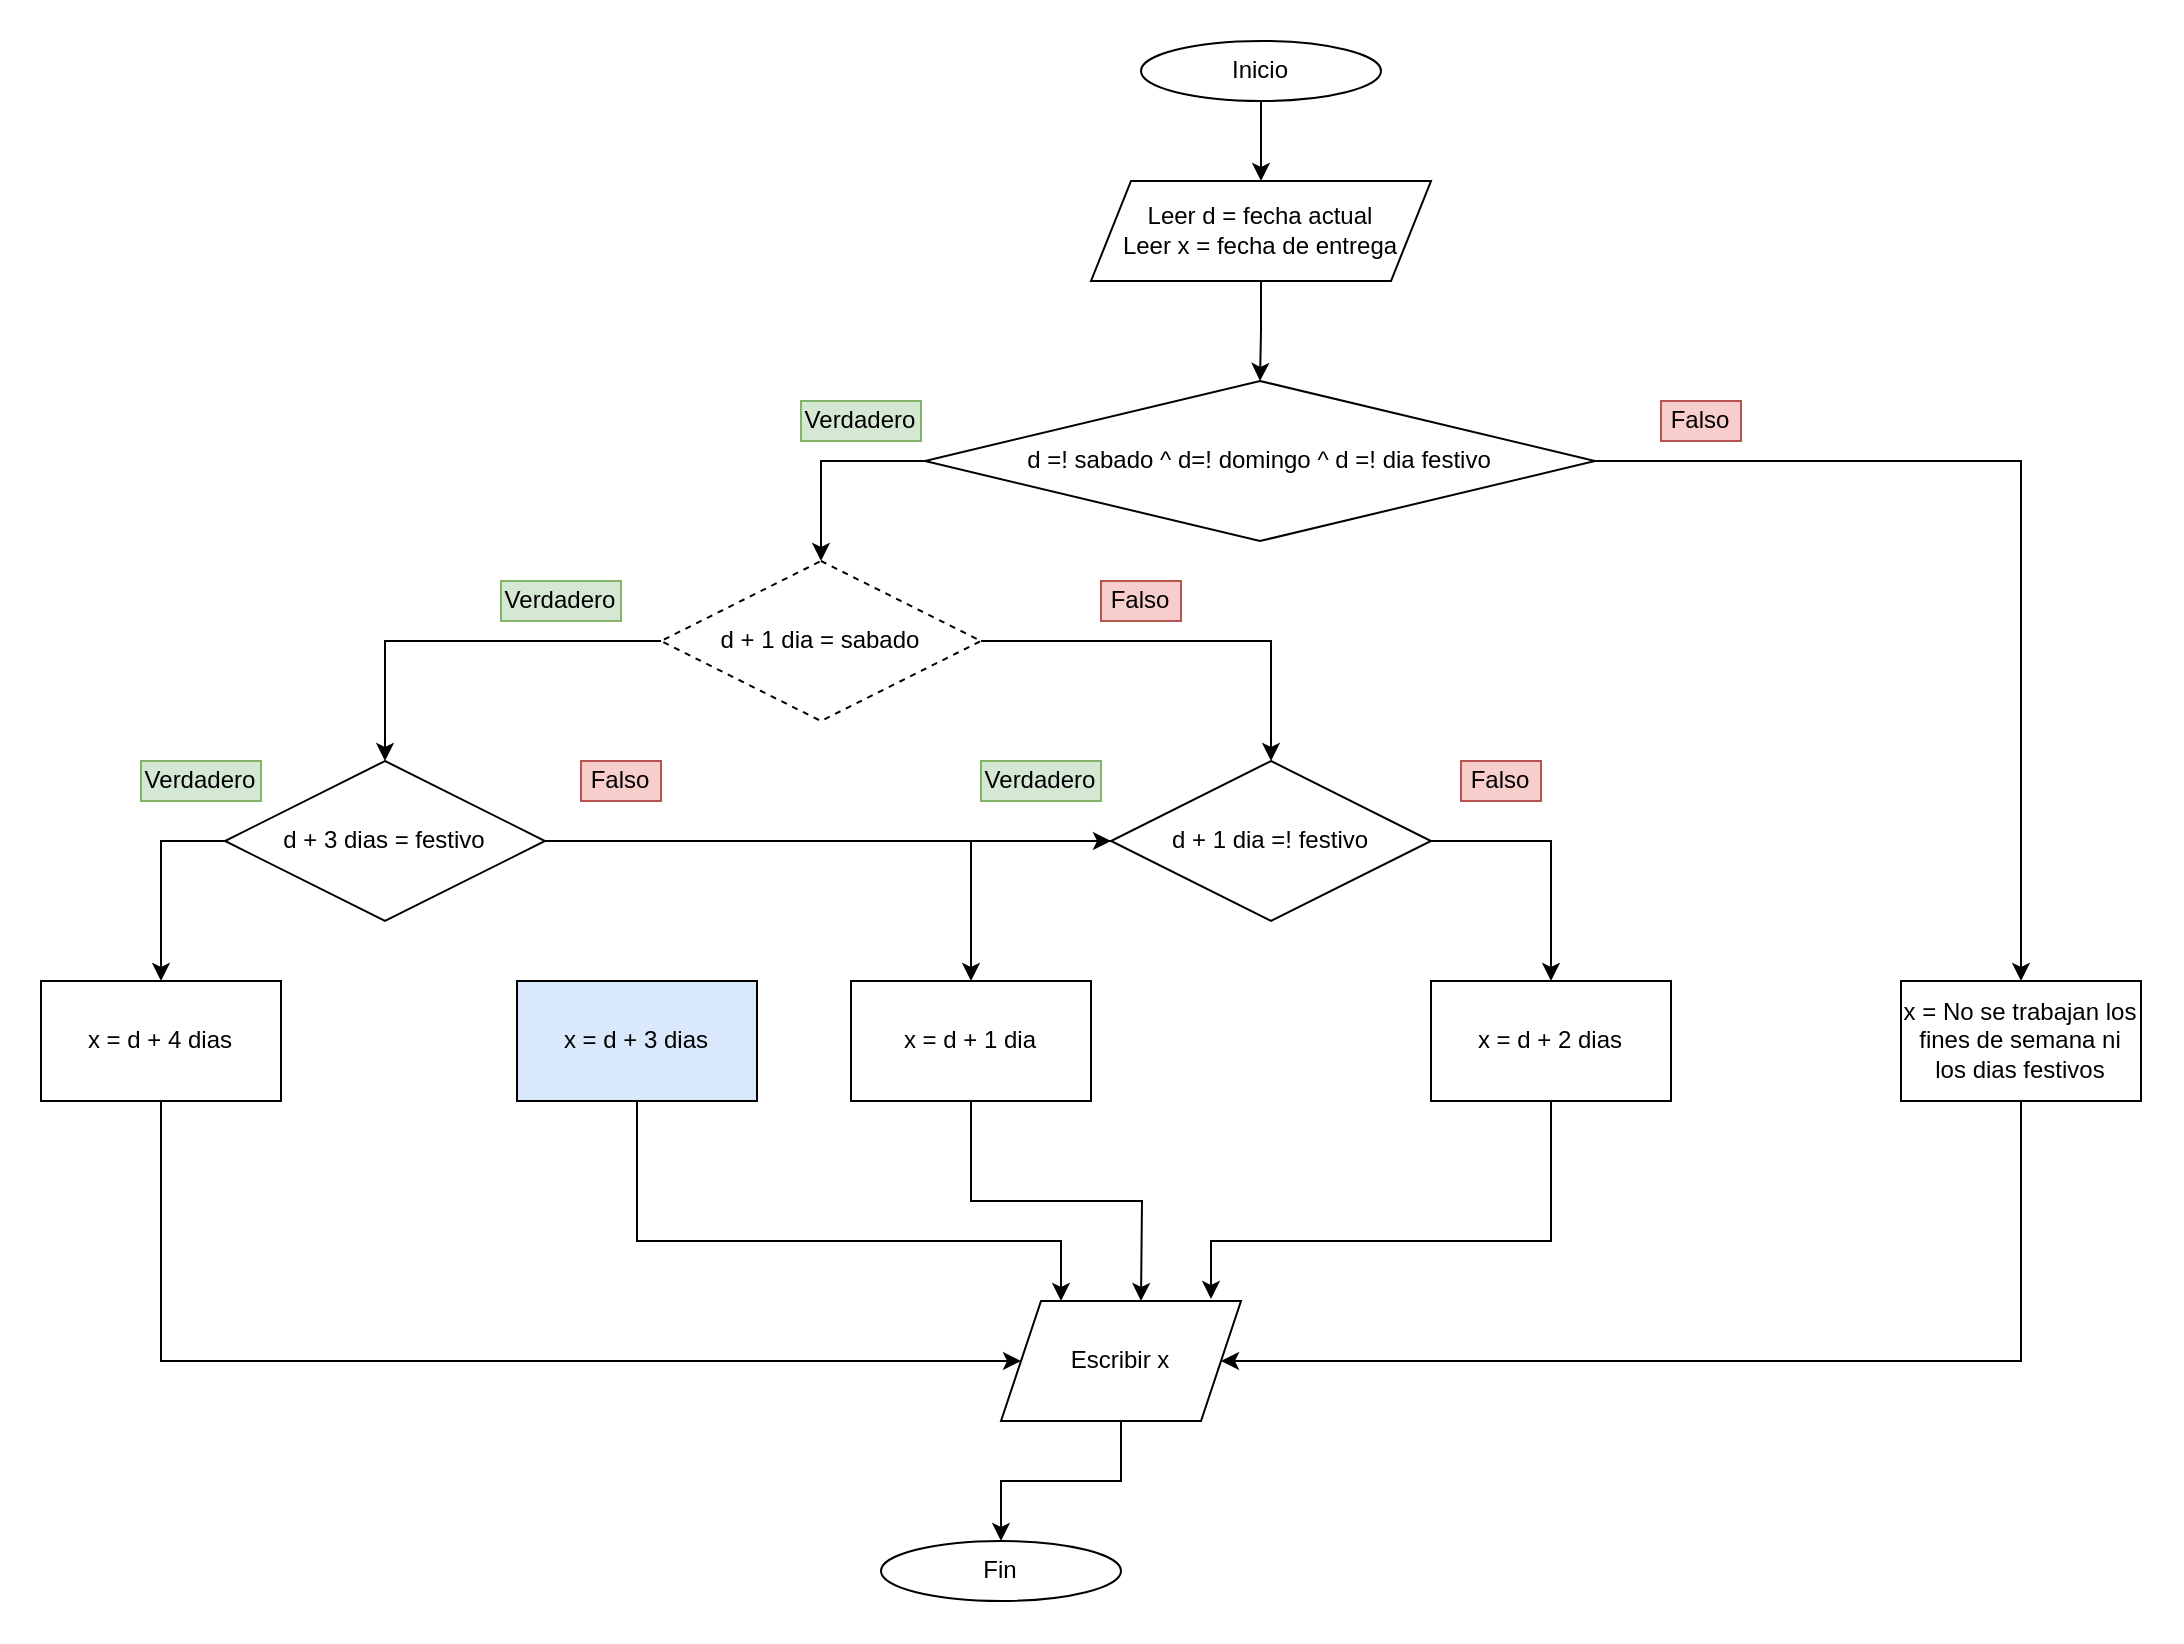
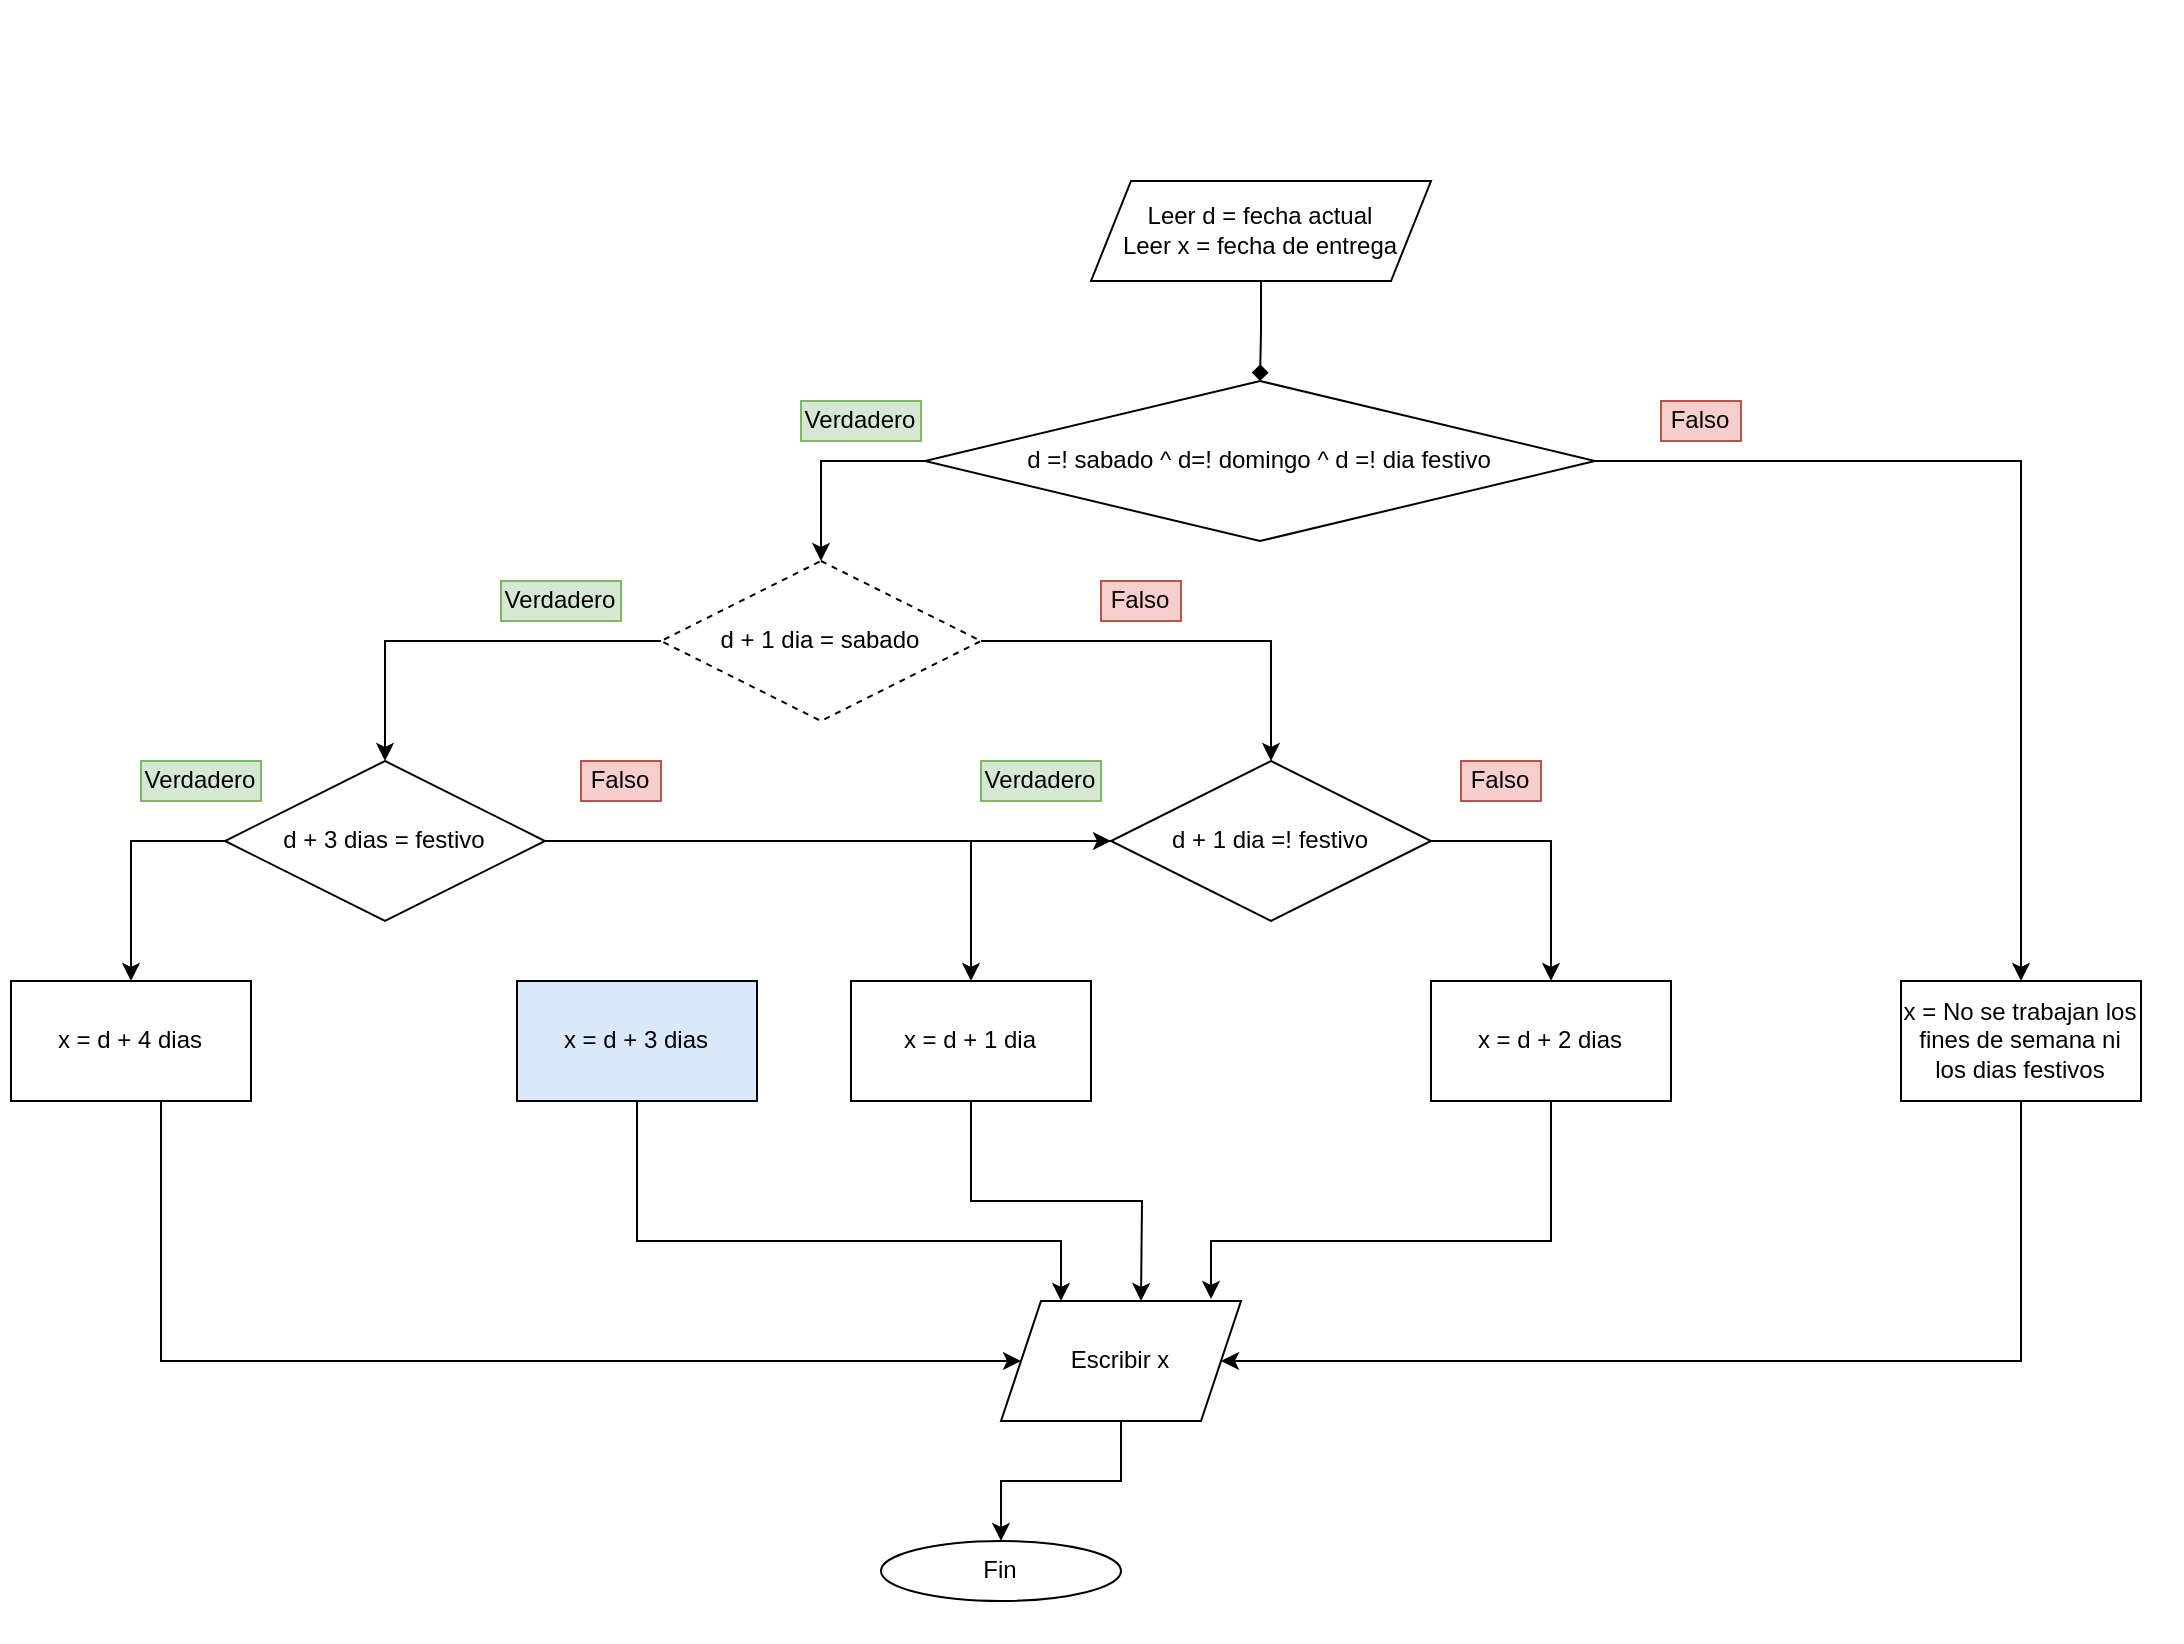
- <mxCell id="2" value="Inicio" style="ellipse;whiteSpace=wrap;html=1;" vertex="1" parent="1"><mxGeometry x="570" y="20" width="120" height="30" as="geometry" /></mxCell>
- <mxCell id="5" value="" style="endArrow=classic;html=1;exitX=0.5;exitY=1;exitDx=0;exitDy=0;entryX=0.5;entryY=0;entryDx=0;entryDy=0;" edge="1" parent="1" source="2" target="4"><mxGeometry width="50" height="50" relative="1" as="geometry"><mxPoint x="660" y="420" as="sourcePoint" /><mxPoint x="710" y="370" as="targetPoint" /></mxGeometry></mxCell>
- <mxCell id="3" style="edgeStyle=orthogonalEdgeStyle;rounded=0;orthogonalLoop=1;jettySize=auto;html=1;exitX=0.5;exitY=1;exitDx=0;exitDy=0;entryX=0.5;entryY=0;entryDx=0;entryDy=0;" edge="1" parent="1" source="4" target="8"><mxGeometry relative="1" as="geometry" /></mxCell>
+ <mxCell id="3" style="edgeStyle=orthogonalEdgeStyle;rounded=0;orthogonalLoop=1;jettySize=auto;html=1;exitX=0.5;exitY=1;exitDx=0;exitDy=0;entryX=0.5;entryY=0;entryDx=0;entryDy=0;endArrow=diamond;" edge="1" parent="1" source="4" target="8"><mxGeometry relative="1" as="geometry" /></mxCell>
- <mxCell id="17" value="x = d + 4 dias" style="rounded=0;whiteSpace=wrap;html=1;" vertex="1" parent="1"><mxGeometry x="20" y="490" width="120" height="60" as="geometry" /></mxCell>
+ <mxCell id="17" value="x = d + 4 dias" style="rounded=0;whiteSpace=wrap;html=1;" vertex="1" parent="1"><mxGeometry x="5" y="490" width="120" height="60" as="geometry" /></mxCell>
